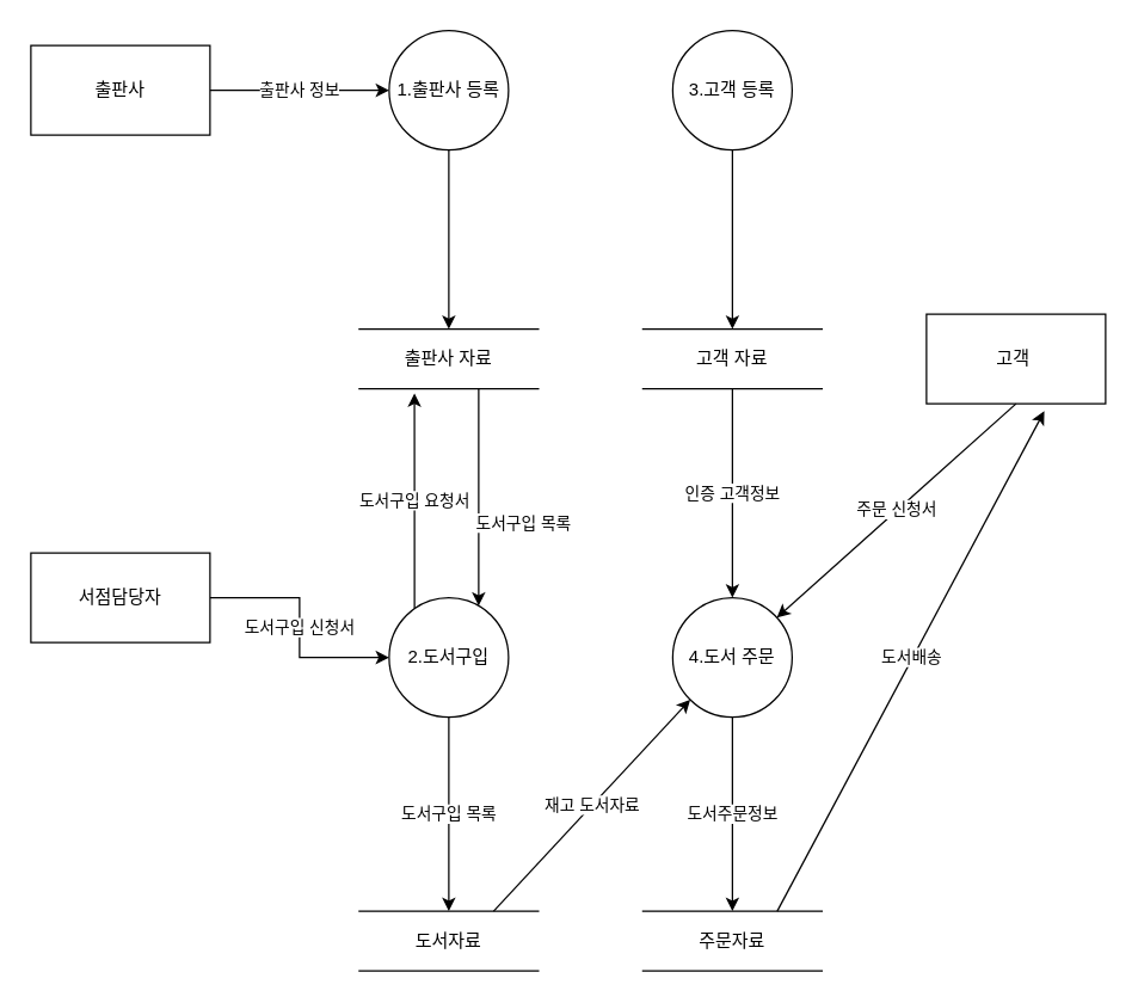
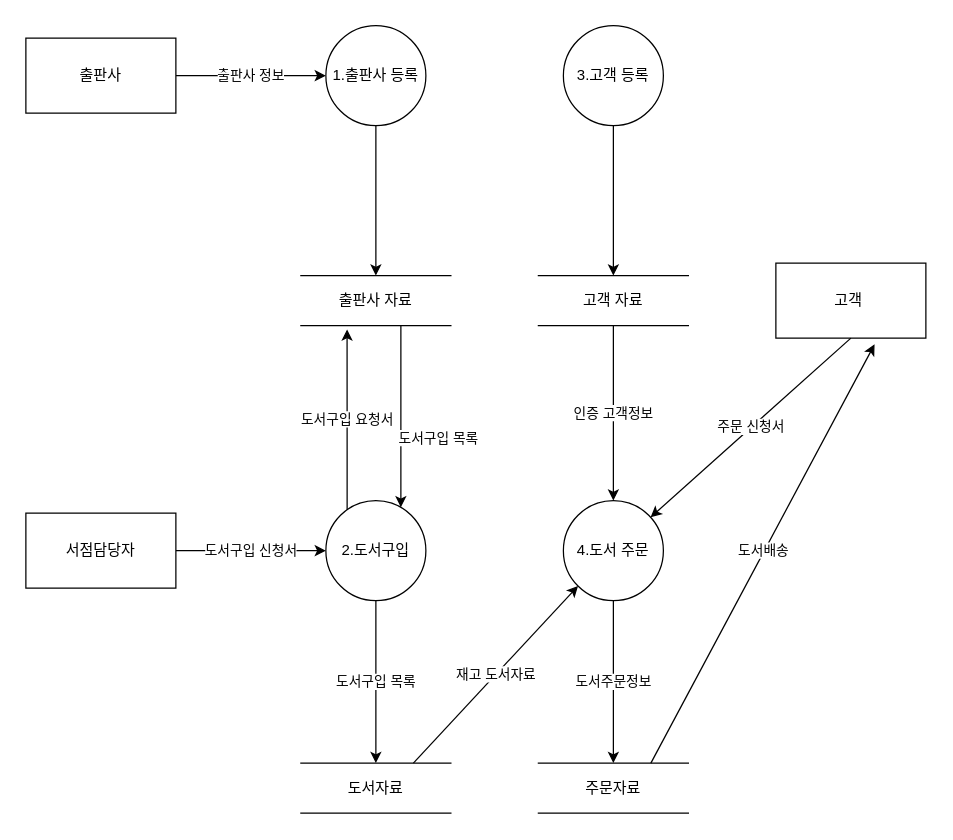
- <mxCell id="9" value="서점담당자" style="rounded=0;whiteSpace=wrap;html=1;" vertex="1" parent="1"><mxGeometry x="20" y="370" width="120" height="60" as="geometry" /></mxCell>
+ <mxCell id="9" value="서점담당자" style="rounded=0;whiteSpace=wrap;html=1;" vertex="1" parent="1"><mxGeometry x="20" y="410" width="120" height="60" as="geometry" /></mxCell>
